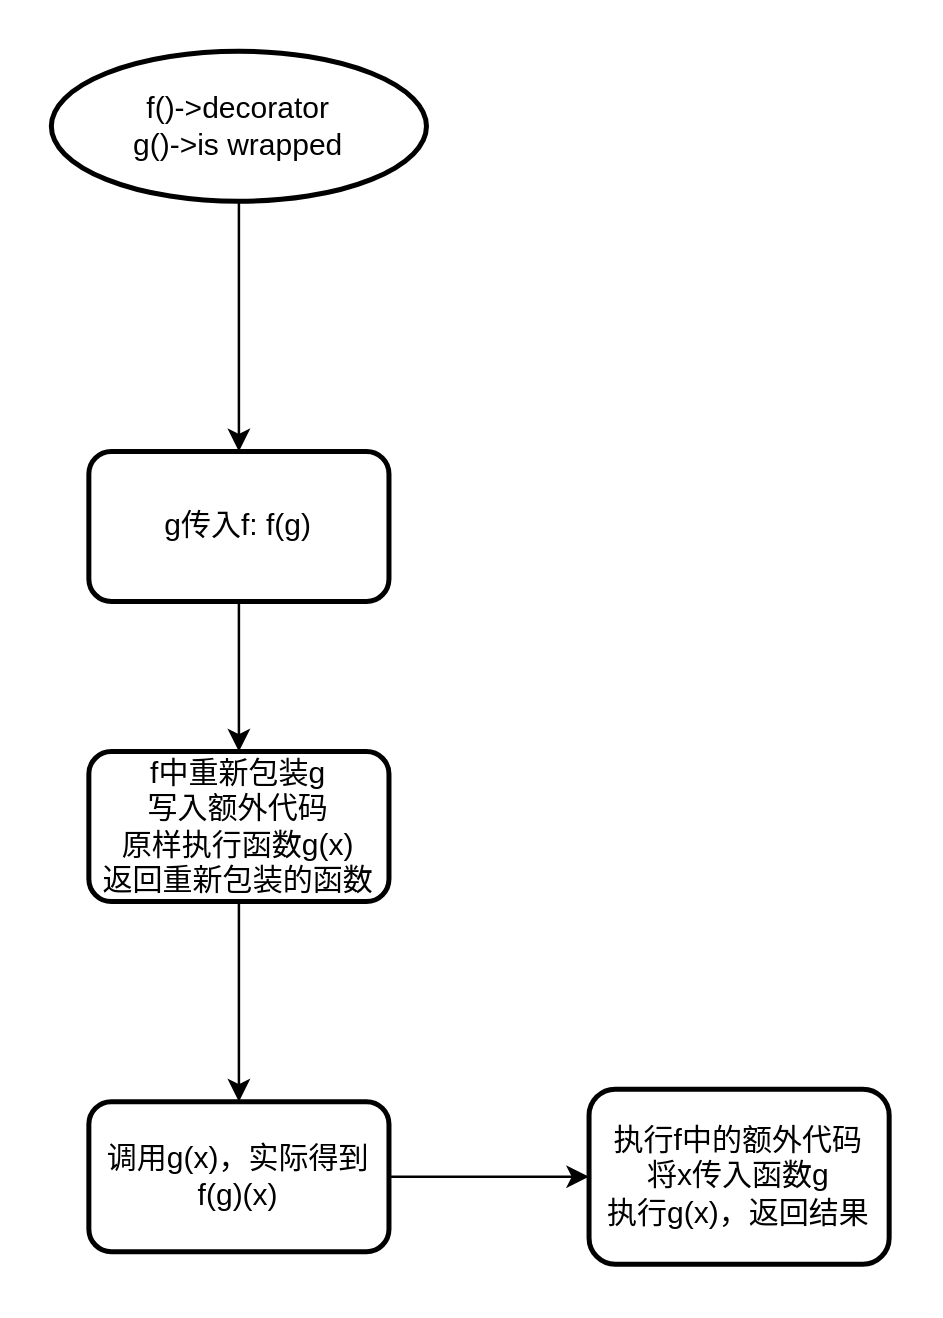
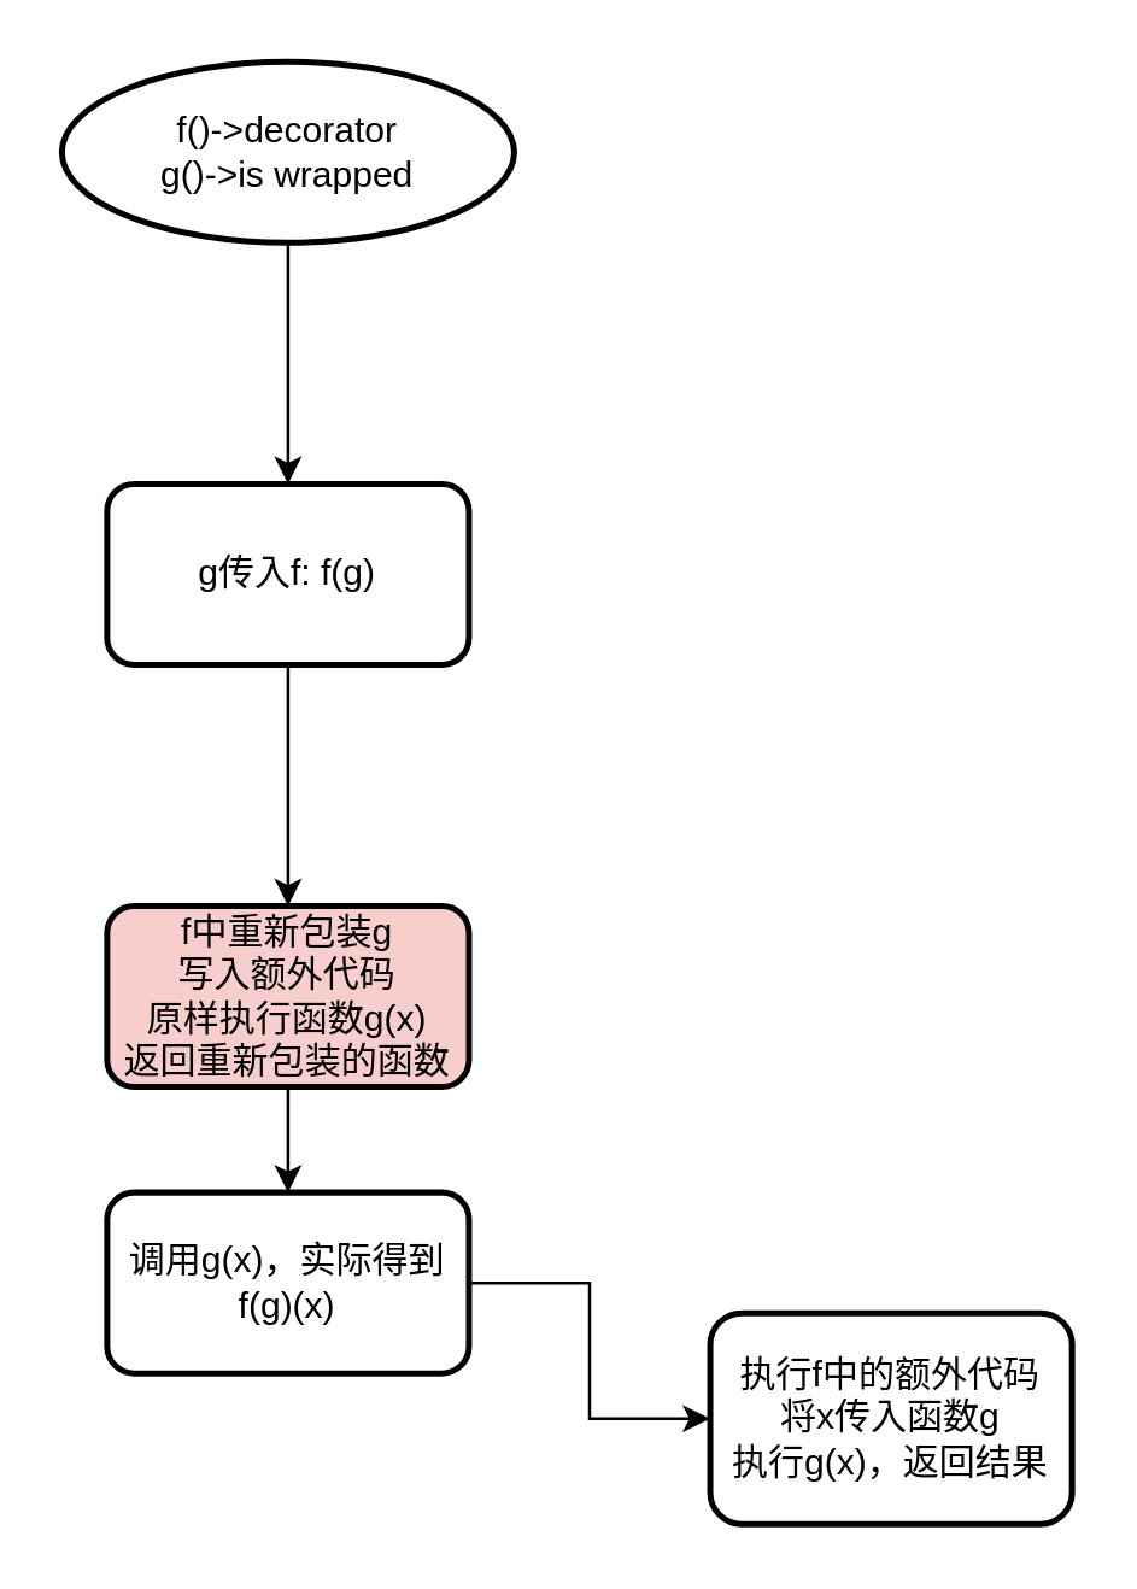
- <mxCell id="5" value="g传入f: f(g)" style="rounded=1;whiteSpace=wrap;html=1;strokeWidth=2;" vertex="1" parent="1"><mxGeometry x="35" y="180" width="120" height="60" as="geometry" /></mxCell>
+ <mxCell id="5" value="g传入f: f(g)" style="rounded=1;whiteSpace=wrap;html=1;strokeWidth=2;" vertex="1" parent="1"><mxGeometry x="35" y="160" width="120" height="60" as="geometry" /></mxCell>
- <mxCell id="7" value="f中重新包装g&lt;div&gt;写入额外代码&lt;div&gt;原样执行函数g(x)&lt;/div&gt;&lt;/div&gt;&lt;div&gt;返回重新包装的函数&lt;/div&gt;" style="rounded=1;whiteSpace=wrap;html=1;strokeWidth=2;" vertex="1" parent="1"><mxGeometry x="35" y="300" width="120" height="60" as="geometry" /></mxCell>
+ <mxCell id="7" value="f中重新包装g&lt;div&gt;写入额外代码&lt;div&gt;原样执行函数g(x)&lt;/div&gt;&lt;/div&gt;&lt;div&gt;返回重新包装的函数&lt;/div&gt;" style="rounded=1;whiteSpace=wrap;html=1;strokeWidth=2;fillColor=#f8cecc;" vertex="1" parent="1"><mxGeometry x="35" y="300" width="120" height="60" as="geometry" /></mxCell>
- <mxCell id="9" value="调用g(x)，实际得到&lt;div&gt;f(g)(x)&lt;/div&gt;" style="rounded=1;whiteSpace=wrap;html=1;strokeWidth=2;" vertex="1" parent="1"><mxGeometry x="35" y="440" width="120" height="60" as="geometry" /></mxCell>
+ <mxCell id="9" value="调用g(x)，实际得到&lt;div&gt;f(g)(x)&lt;/div&gt;" style="rounded=1;whiteSpace=wrap;html=1;strokeWidth=2;" vertex="1" parent="1"><mxGeometry x="35" y="395" width="120" height="60" as="geometry" /></mxCell>
